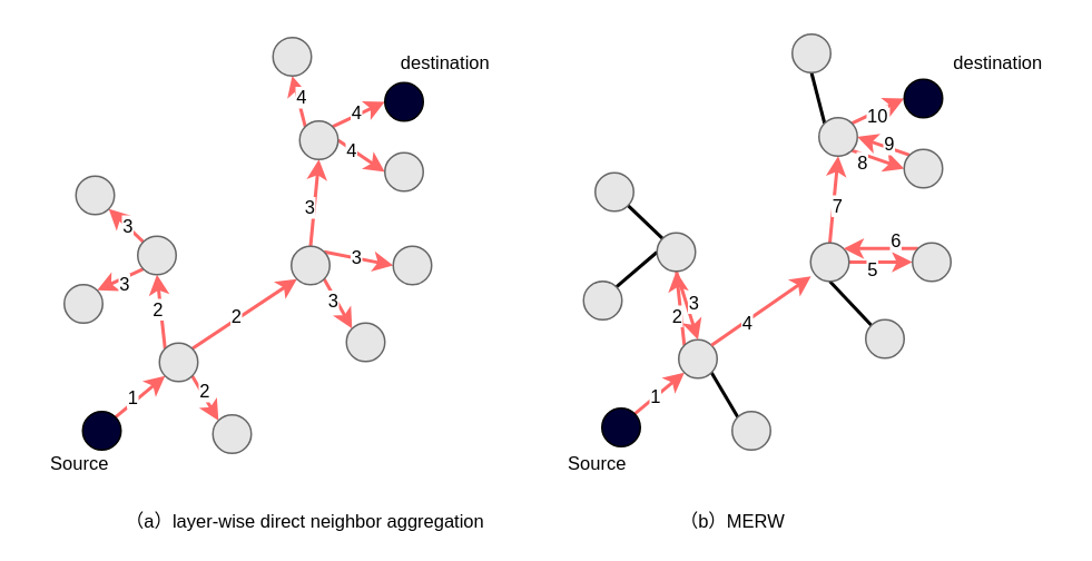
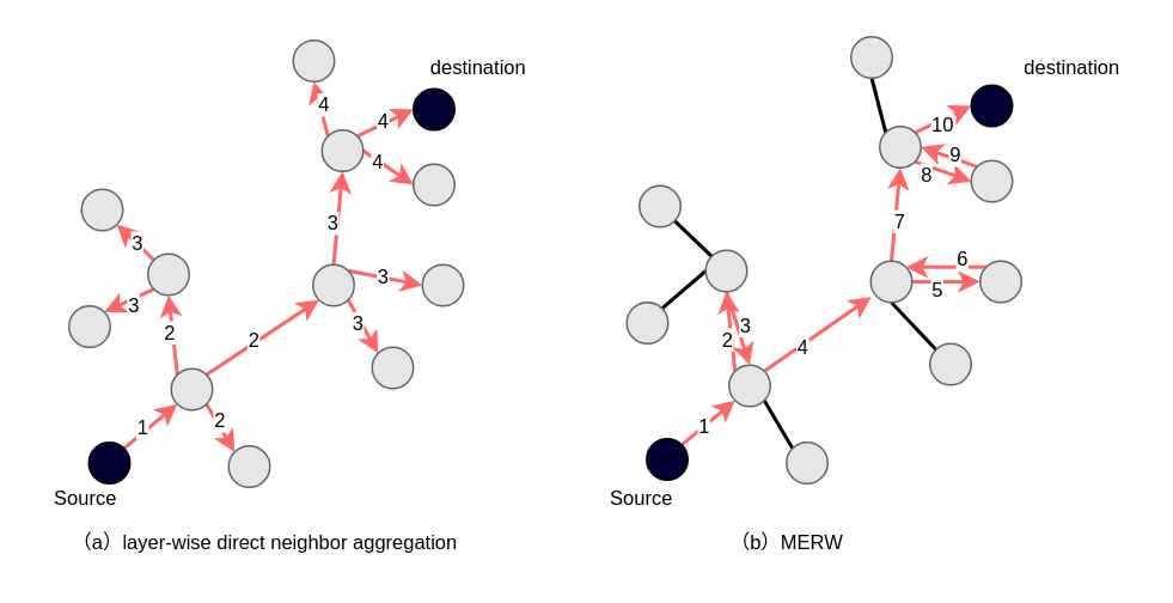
- <mxCell id="81" value="（a）layer-wise direct neighbor aggregation" style="text;html=1;align=center;verticalAlign=middle;resizable=0;points=[];autosize=1;strokeColor=none;fillColor=none;fontFamily=Helvetica;fontSize=11;fontColor=default;labelBackgroundColor=default;" vertex="1" parent="1"><mxGeometry x="65" y="299" width="233" height="25" as="geometry" /></mxCell>
+ <mxCell id="81" value="（a）layer-wise direct neighbor aggregation" style="text;html=1;align=center;verticalAlign=middle;resizable=0;points=[];autosize=1;strokeColor=none;fillColor=none;fontFamily=Helvetica;fontSize=11;fontColor=default;labelBackgroundColor=default;" vertex="1" parent="1"><mxGeometry x="30" y="289" width="233" height="25" as="geometry" /></mxCell>
- <mxCell id="82" value="（b）MERW" style="text;html=1;align=center;verticalAlign=middle;resizable=0;points=[];autosize=1;strokeColor=none;fillColor=none;fontFamily=Helvetica;fontSize=11;fontColor=default;labelBackgroundColor=default;" vertex="1" parent="1"><mxGeometry x="397" y="299" width="81" height="25" as="geometry" /></mxCell>
+ <mxCell id="82" value="（b）MERW" style="text;html=1;align=center;verticalAlign=middle;resizable=0;points=[];autosize=1;strokeColor=none;fillColor=none;fontFamily=Helvetica;fontSize=11;fontColor=default;labelBackgroundColor=default;" vertex="1" parent="1"><mxGeometry x="397" y="289" width="81" height="25" as="geometry" /></mxCell>
